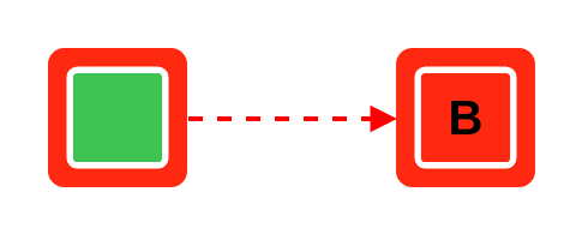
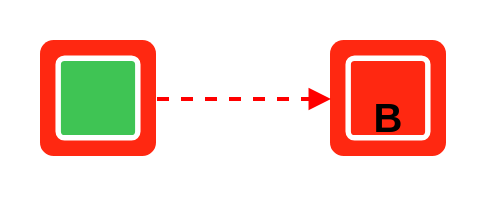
- <mxCell id="4" value="&lt;b&gt;&lt;font style=&quot;font-size: 20px&quot;&gt;B&lt;/font&gt;&lt;/b&gt;" style="text;html=1;strokeColor=none;fillColor=none;align=center;verticalAlign=middle;whiteSpace=wrap;rounded=0;" parent="2" vertex="1"><mxGeometry x="9" y="18" width="40" height="20" as="geometry" /></mxCell>
+ <mxCell id="4" value="&lt;b&gt;&lt;font style=&quot;font-size: 20px&quot;&gt;B&lt;/font&gt;&lt;/b&gt;" style="text;html=1;strokeColor=none;fillColor=none;align=center;verticalAlign=middle;whiteSpace=wrap;rounded=0;" parent="2" vertex="1"><mxGeometry x="9" y="28" width="40" height="20" as="geometry" /></mxCell>
